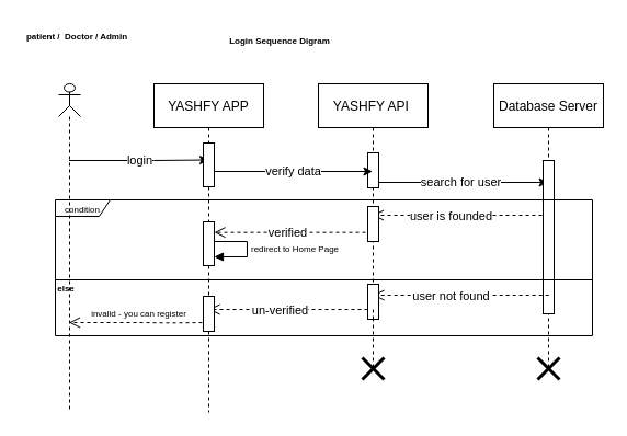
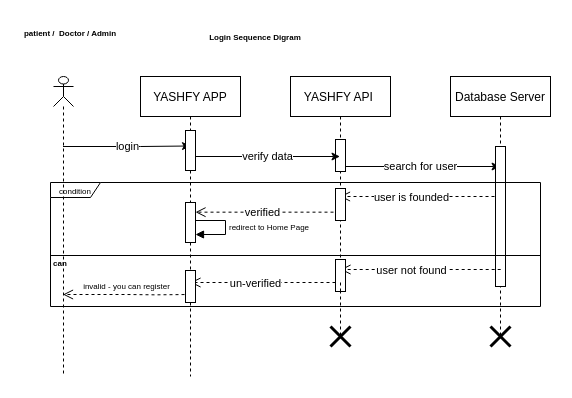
- <mxCell id="27" value="else" style="text;align=center;fontStyle=1;verticalAlign=middle;spacingLeft=3;spacingRight=3;strokeColor=none;rotatable=0;points=[[0,0.5],[1,0.5]];portConstraint=eastwest;shadow=0;fontSize=8;" parent="1" vertex="1"><mxGeometry y="250" width="80" height="26" as="geometry" x="20" /></mxCell>
+ <mxCell id="27" value="can" style="text;align=center;fontStyle=1;verticalAlign=middle;spacingLeft=3;spacingRight=3;strokeColor=none;rotatable=0;points=[[0,0.5],[1,0.5]];portConstraint=eastwest;shadow=0;fontSize=8;" parent="1" vertex="1"><mxGeometry y="250" width="80" height="26" as="geometry" x="20" /></mxCell>
